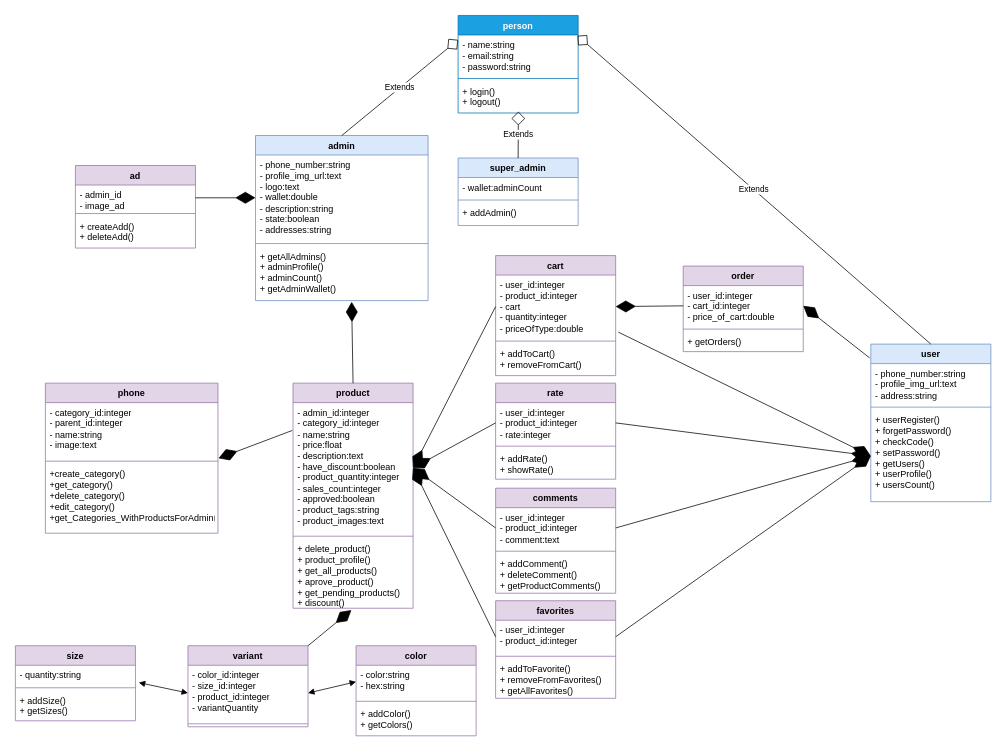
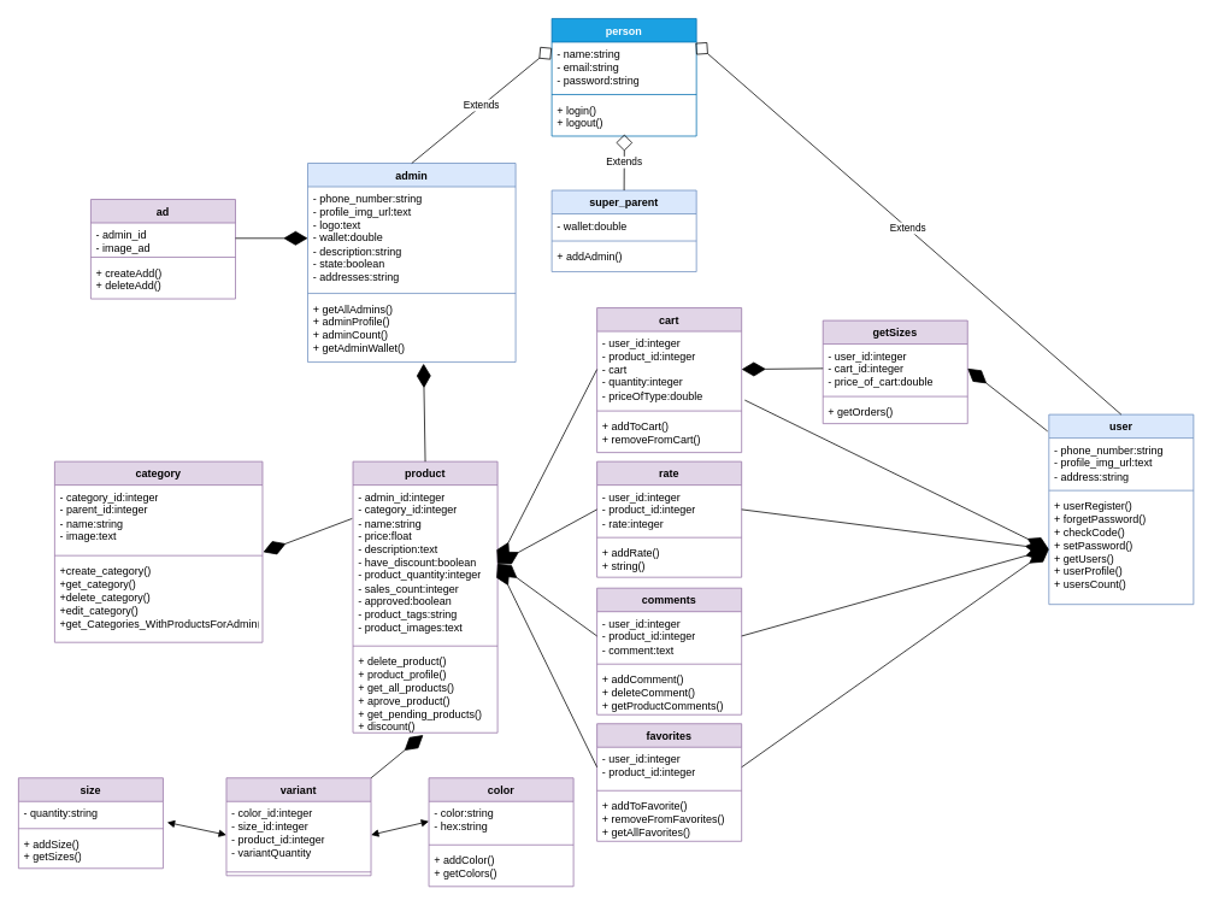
- <mxCell id="6" value="super_admin" style="swimlane;fontStyle=1;align=center;verticalAlign=top;childLayout=stackLayout;horizontal=1;startSize=26;horizontalStack=0;resizeParent=1;resizeParentMax=0;resizeLast=0;collapsible=1;marginBottom=0;whiteSpace=wrap;html=1;fillColor=#dae8fc;strokeColor=#6c8ebf;" parent="1" vertex="1"><mxGeometry x="610" y="210" width="160" height="90" as="geometry" /></mxCell>
+ <mxCell id="6" value="super_parent" style="swimlane;fontStyle=1;align=center;verticalAlign=top;childLayout=stackLayout;horizontal=1;startSize=26;horizontalStack=0;resizeParent=1;resizeParentMax=0;resizeLast=0;collapsible=1;marginBottom=0;whiteSpace=wrap;html=1;fillColor=#dae8fc;strokeColor=#6c8ebf;" parent="1" vertex="1"><mxGeometry x="610" y="210" width="160" height="90" as="geometry" /></mxCell>
- <mxCell id="7" value="- wallet:adminCount" style="text;strokeColor=none;fillColor=none;align=left;verticalAlign=top;spacingLeft=4;spacingRight=4;overflow=hidden;rotatable=0;points=[[0,0.5],[1,0.5]];portConstraint=eastwest;whiteSpace=wrap;html=1;" parent="6" vertex="1"><mxGeometry y="26" width="160" height="26" as="geometry" /></mxCell>
+ <mxCell id="7" value="- wallet:double" style="text;strokeColor=none;fillColor=none;align=left;verticalAlign=top;spacingLeft=4;spacingRight=4;overflow=hidden;rotatable=0;points=[[0,0.5],[1,0.5]];portConstraint=eastwest;whiteSpace=wrap;html=1;" parent="6" vertex="1"><mxGeometry y="26" width="160" height="26" as="geometry" /></mxCell>
- <mxCell id="69" value="order" style="swimlane;fontStyle=1;align=center;verticalAlign=top;childLayout=stackLayout;horizontal=1;startSize=26;horizontalStack=0;resizeParent=1;resizeParentMax=0;resizeLast=0;collapsible=1;marginBottom=0;whiteSpace=wrap;html=1;fillColor=#e1d5e7;strokeColor=#9673a6;" parent="1" vertex="1"><mxGeometry x="910" y="354" width="160" height="114" as="geometry" /></mxCell>
+ <mxCell id="69" value="getSizes" style="swimlane;fontStyle=1;align=center;verticalAlign=top;childLayout=stackLayout;horizontal=1;startSize=26;horizontalStack=0;resizeParent=1;resizeParentMax=0;resizeLast=0;collapsible=1;marginBottom=0;whiteSpace=wrap;html=1;fillColor=#e1d5e7;strokeColor=#9673a6;" parent="1" vertex="1"><mxGeometry x="910" y="354" width="160" height="114" as="geometry" /></mxCell>
- <mxCell id="40" value="phone" style="swimlane;fontStyle=1;align=center;verticalAlign=top;childLayout=stackLayout;horizontal=1;startSize=26;horizontalStack=0;resizeParent=1;resizeParentMax=0;resizeLast=0;collapsible=1;marginBottom=0;whiteSpace=wrap;html=1;fillColor=#e1d5e7;strokeColor=#9673a6;" parent="1" vertex="1"><mxGeometry x="60" y="510" width="230" height="200" as="geometry" /></mxCell>
+ <mxCell id="40" value="category" style="swimlane;fontStyle=1;align=center;verticalAlign=top;childLayout=stackLayout;horizontal=1;startSize=26;horizontalStack=0;resizeParent=1;resizeParentMax=0;resizeLast=0;collapsible=1;marginBottom=0;whiteSpace=wrap;html=1;fillColor=#e1d5e7;strokeColor=#9673a6;" parent="1" vertex="1"><mxGeometry x="60" y="510" width="230" height="200" as="geometry" /></mxCell>
- <mxCell id="33" value="+ addRate()&lt;br&gt;+ showRate()" style="text;strokeColor=none;fillColor=none;align=left;verticalAlign=top;spacingLeft=4;spacingRight=4;overflow=hidden;rotatable=0;points=[[0,0.5],[1,0.5]];portConstraint=eastwest;whiteSpace=wrap;html=1;" parent="30" vertex="1"><mxGeometry y="88" width="160" height="40" as="geometry" /></mxCell>
+ <mxCell id="33" value="+ addRate()&lt;br&gt;+ string()" style="text;strokeColor=none;fillColor=none;align=left;verticalAlign=top;spacingLeft=4;spacingRight=4;overflow=hidden;rotatable=0;points=[[0,0.5],[1,0.5]];portConstraint=eastwest;whiteSpace=wrap;html=1;" parent="30" vertex="1"><mxGeometry y="88" width="160" height="40" as="geometry" /></mxCell>
